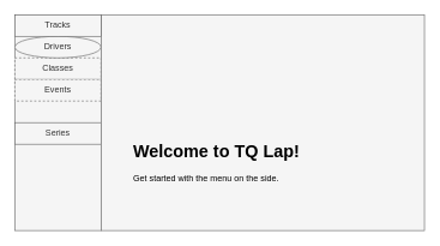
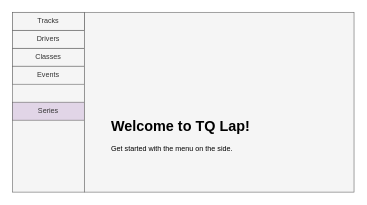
- <mxCell id="4" value="Drivers" style="ellipse;whiteSpace=wrap;html=1;fillColor=#f5f5f5;strokeColor=#666666;fontColor=#333333;" parent="1" vertex="1"><mxGeometry x="20" y="50" width="120" height="30" as="geometry" /></mxCell>
+ <mxCell id="4" value="Drivers" style="rounded=0;whiteSpace=wrap;html=1;fillColor=#f5f5f5;strokeColor=#666666;fontColor=#333333;" parent="1" vertex="1"><mxGeometry x="20" y="50" width="120" height="30" as="geometry" /></mxCell>
- <mxCell id="3" value="Classes" style="rounded=0;whiteSpace=wrap;html=1;fillColor=#f5f5f5;strokeColor=#666666;fontColor=#333333;dashed=1;" parent="1" vertex="1"><mxGeometry x="20" y="80" width="120" height="30" as="geometry" /></mxCell>
+ <mxCell id="3" value="Classes" style="rounded=0;whiteSpace=wrap;html=1;fillColor=#f5f5f5;strokeColor=#666666;fontColor=#333333;" parent="1" vertex="1"><mxGeometry x="20" y="80" width="120" height="30" as="geometry" /></mxCell>
- <mxCell id="5" value="Events" style="rounded=0;whiteSpace=wrap;html=1;fillColor=#f5f5f5;strokeColor=#666666;fontColor=#333333;dashed=1;" parent="1" vertex="1"><mxGeometry x="20" y="110" width="120" height="30" as="geometry" /></mxCell>
+ <mxCell id="5" value="Events" style="rounded=0;whiteSpace=wrap;html=1;fillColor=#f5f5f5;strokeColor=#666666;fontColor=#333333;" parent="1" vertex="1"><mxGeometry x="20" y="110" width="120" height="30" as="geometry" /></mxCell>
- <mxCell id="6" value="Series" style="rounded=0;whiteSpace=wrap;html=1;fillColor=#f5f5f5;strokeColor=#666666;fontColor=#333333;" parent="1" vertex="1"><mxGeometry x="20" y="170" width="120" height="30" as="geometry" /></mxCell>
+ <mxCell id="6" value="Series" style="rounded=0;whiteSpace=wrap;html=1;fillColor=#e1d5e7;strokeColor=#666666;fontColor=#333333;" parent="1" vertex="1"><mxGeometry x="20" y="170" width="120" height="30" as="geometry" /></mxCell>
